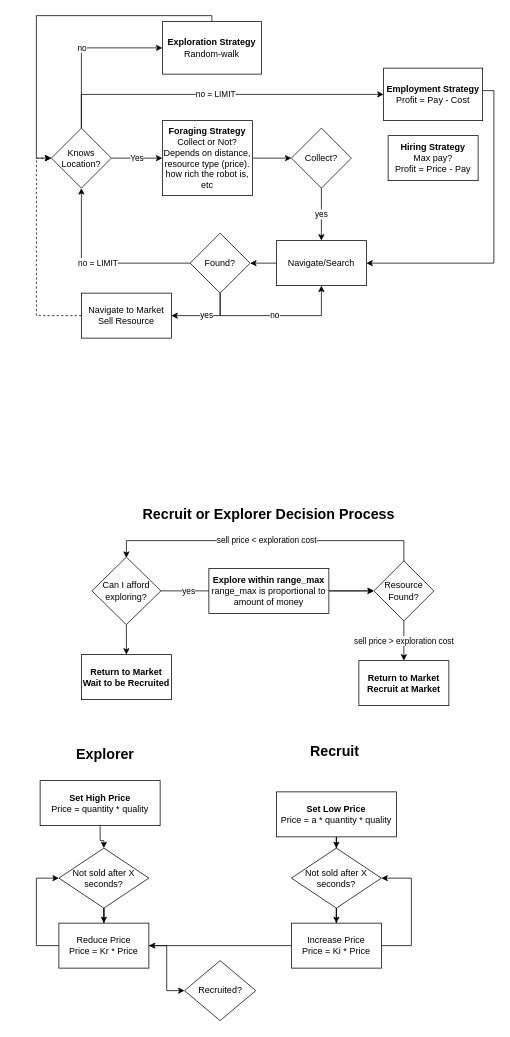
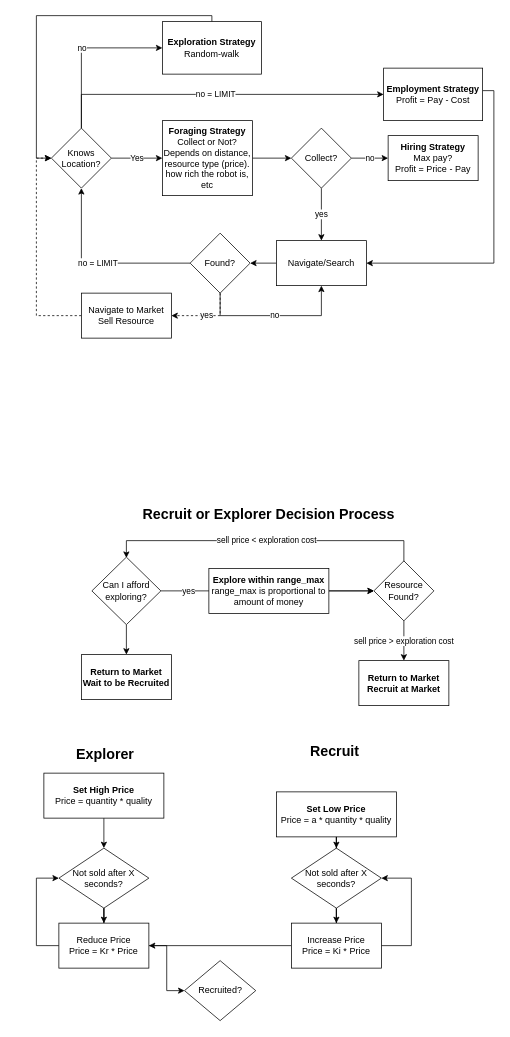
+ <mxCell id="13" value="no" style="edgeStyle=orthogonalEdgeStyle;rounded=0;orthogonalLoop=1;jettySize=auto;html=1;" parent="1" source="14" target="19" edge="1"><mxGeometry relative="1" as="geometry" /></mxCell>
- <mxCell id="17" value="yes" style="edgeStyle=orthogonalEdgeStyle;rounded=0;orthogonalLoop=1;jettySize=auto;html=1;entryX=1;entryY=0.5;entryDx=0;entryDy=0;" parent="1" source="18" target="3" edge="1"><mxGeometry relative="1" as="geometry"><Array as="points"><mxPoint x="293" y="420" /></Array></mxGeometry></mxCell>
+ <mxCell id="17" value="yes" style="edgeStyle=orthogonalEdgeStyle;rounded=0;orthogonalLoop=1;jettySize=auto;html=1;entryX=1;entryY=0.5;entryDx=0;entryDy=0;dashed=1;" parent="1" source="18" target="3" edge="1"><mxGeometry relative="1" as="geometry"><Array as="points"><mxPoint x="293" y="420" /></Array></mxGeometry></mxCell>
- <mxCell id="38" value="&lt;b&gt;Set High Price&lt;/b&gt;&lt;br&gt;Price = quantity * quality" style="rounded=0;whiteSpace=wrap;html=1;" parent="1" vertex="1"><mxGeometry x="53" y="1040" width="160" height="60" as="geometry" /></mxCell>
+ <mxCell id="38" value="&lt;b&gt;Set High Price&lt;/b&gt;&lt;br&gt;Price = quantity * quality" style="rounded=0;whiteSpace=wrap;html=1;" parent="1" vertex="1"><mxGeometry x="58" y="1030" width="160" height="60" as="geometry" /></mxCell>
